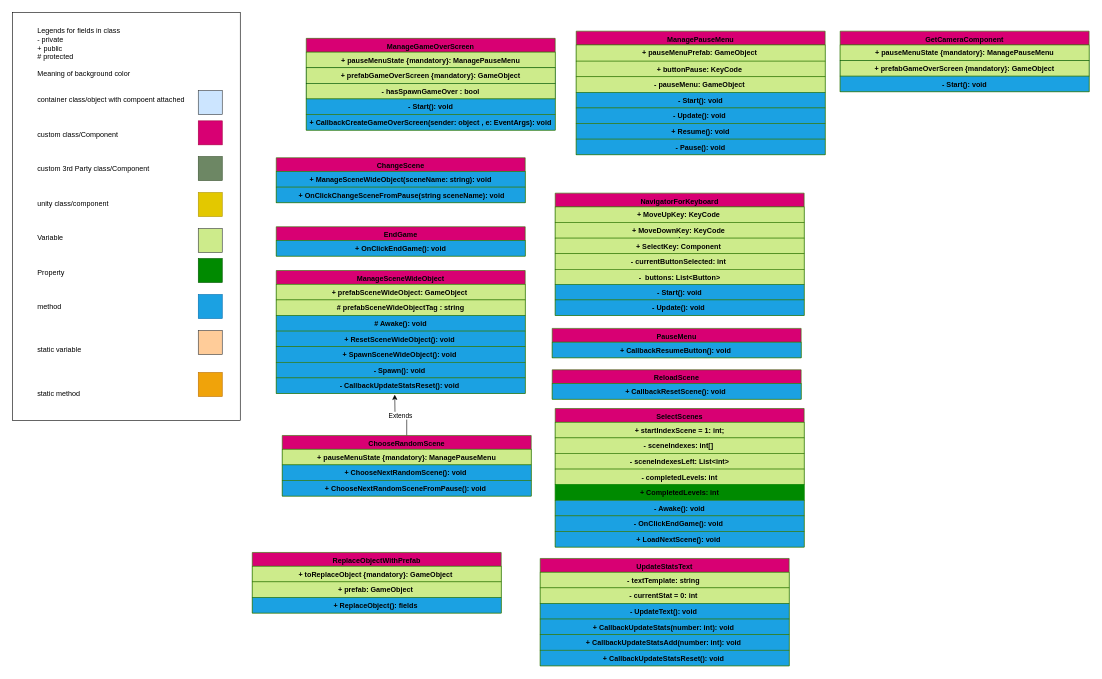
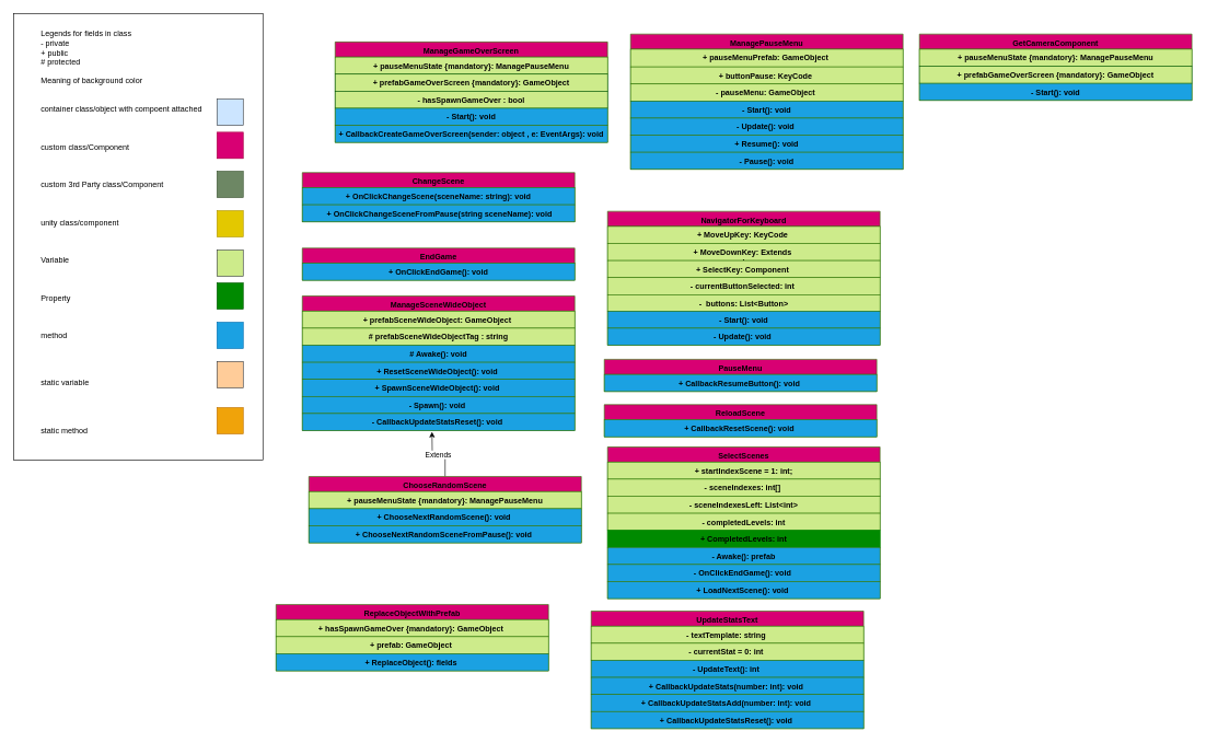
- <mxCell id="49" value="+ ManageSceneWideObject(sceneName: string): void" style="text;strokeColor=#2D7600;fillColor=#1BA1E2;align=center;verticalAlign=top;spacingLeft=4;spacingRight=4;overflow=hidden;rotatable=0;points=[[0,0.5],[1,0.5]];portConstraint=eastwest;fontColor=#000000;fontStyle=1" parent="48" vertex="1"><mxGeometry y="23" width="415" height="26" as="geometry" /></mxCell>
+ <mxCell id="49" value="+ OnClickChangeScene(sceneName: string): void" style="text;strokeColor=#2D7600;fillColor=#1BA1E2;align=center;verticalAlign=top;spacingLeft=4;spacingRight=4;overflow=hidden;rotatable=0;points=[[0,0.5],[1,0.5]];portConstraint=eastwest;fontColor=#000000;fontStyle=1" parent="48" vertex="1"><mxGeometry y="23" width="415" height="26" as="geometry" /></mxCell>
- <mxCell id="31" value="+ MoveDownKey: KeyCode &#10;;" style="text;strokeColor=#2D7600;fillColor=#CDEB8B;align=center;verticalAlign=top;spacingLeft=4;spacingRight=4;overflow=hidden;rotatable=0;points=[[0,0.5],[1,0.5]];portConstraint=eastwest;fontColor=#000000;fontStyle=1" parent="29" vertex="1"><mxGeometry y="49" width="415" height="26" as="geometry" /></mxCell>
+ <mxCell id="31" value="+ MoveDownKey: Extends &#10;;" style="text;strokeColor=#2D7600;fillColor=#CDEB8B;align=center;verticalAlign=top;spacingLeft=4;spacingRight=4;overflow=hidden;rotatable=0;points=[[0,0.5],[1,0.5]];portConstraint=eastwest;fontColor=#000000;fontStyle=1" parent="29" vertex="1"><mxGeometry y="49" width="415" height="26" as="geometry" /></mxCell>
- <mxCell id="79" value="- Awake(): void" style="text;strokeColor=#2D7600;fillColor=#1BA1E2;align=center;verticalAlign=top;spacingLeft=4;spacingRight=4;overflow=hidden;rotatable=0;points=[[0,0.5],[1,0.5]];portConstraint=eastwest;fontColor=#000000;fontStyle=1" parent="73" vertex="1"><mxGeometry y="153" width="415" height="26" as="geometry" /></mxCell>
+ <mxCell id="79" value="- Awake(): prefab" style="text;strokeColor=#2D7600;fillColor=#1BA1E2;align=center;verticalAlign=top;spacingLeft=4;spacingRight=4;overflow=hidden;rotatable=0;points=[[0,0.5],[1,0.5]];portConstraint=eastwest;fontColor=#000000;fontStyle=1" parent="73" vertex="1"><mxGeometry y="153" width="415" height="26" as="geometry" /></mxCell>
- <mxCell id="62" value="+ toReplaceObject {mandatory}: GameObject " style="text;strokeColor=#2D7600;fillColor=#CDEB8B;align=center;verticalAlign=top;spacingLeft=4;spacingRight=4;overflow=hidden;rotatable=0;points=[[0,0.5],[1,0.5]];portConstraint=eastwest;fontColor=#000000;fontStyle=1" parent="61" vertex="1"><mxGeometry y="23" width="415" height="26" as="geometry" /></mxCell>
+ <mxCell id="62" value="+ hasSpawnGameOver {mandatory}: GameObject " style="text;strokeColor=#2D7600;fillColor=#CDEB8B;align=center;verticalAlign=top;spacingLeft=4;spacingRight=4;overflow=hidden;rotatable=0;points=[[0,0.5],[1,0.5]];portConstraint=eastwest;fontColor=#000000;fontStyle=1" parent="61" vertex="1"><mxGeometry y="23" width="415" height="26" as="geometry" /></mxCell>
- <mxCell id="44" value="- UpdateText(): void " style="text;strokeColor=#2D7600;fillColor=#1BA1E2;align=center;verticalAlign=top;spacingLeft=4;spacingRight=4;overflow=hidden;rotatable=0;points=[[0,0.5],[1,0.5]];portConstraint=eastwest;fontColor=#000000;fontStyle=1" parent="41" vertex="1"><mxGeometry y="75" width="415" height="26" as="geometry" /></mxCell>
+ <mxCell id="44" value="- UpdateText(): int " style="text;strokeColor=#2D7600;fillColor=#1BA1E2;align=center;verticalAlign=top;spacingLeft=4;spacingRight=4;overflow=hidden;rotatable=0;points=[[0,0.5],[1,0.5]];portConstraint=eastwest;fontColor=#000000;fontStyle=1" parent="41" vertex="1"><mxGeometry y="75" width="415" height="26" as="geometry" /></mxCell>
